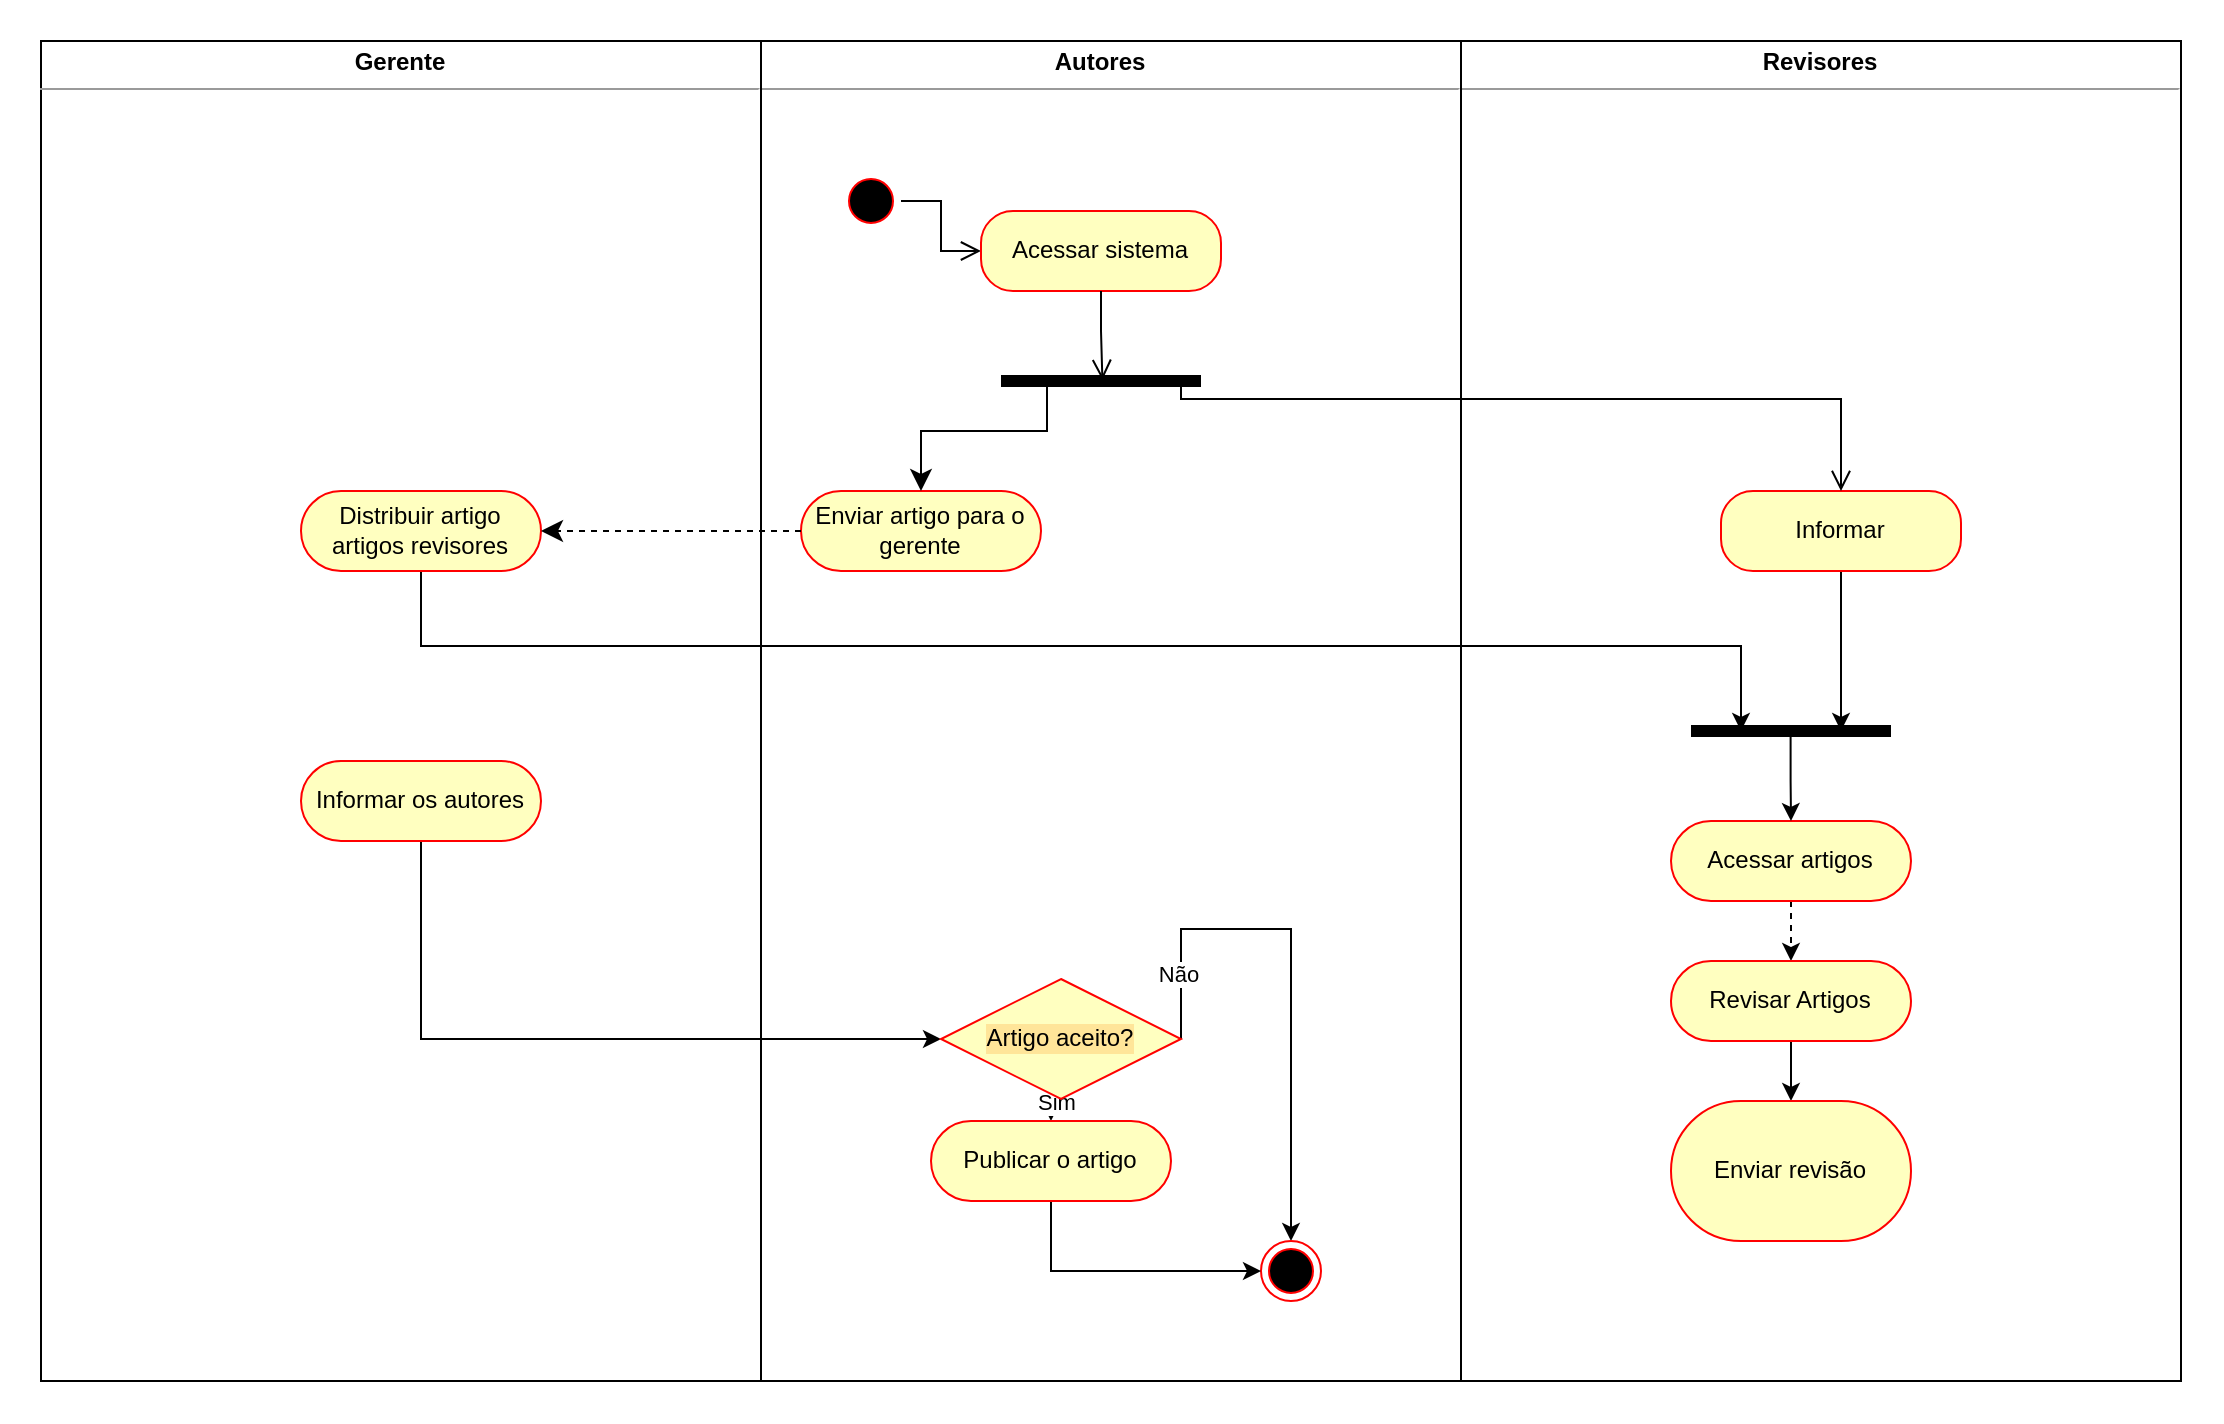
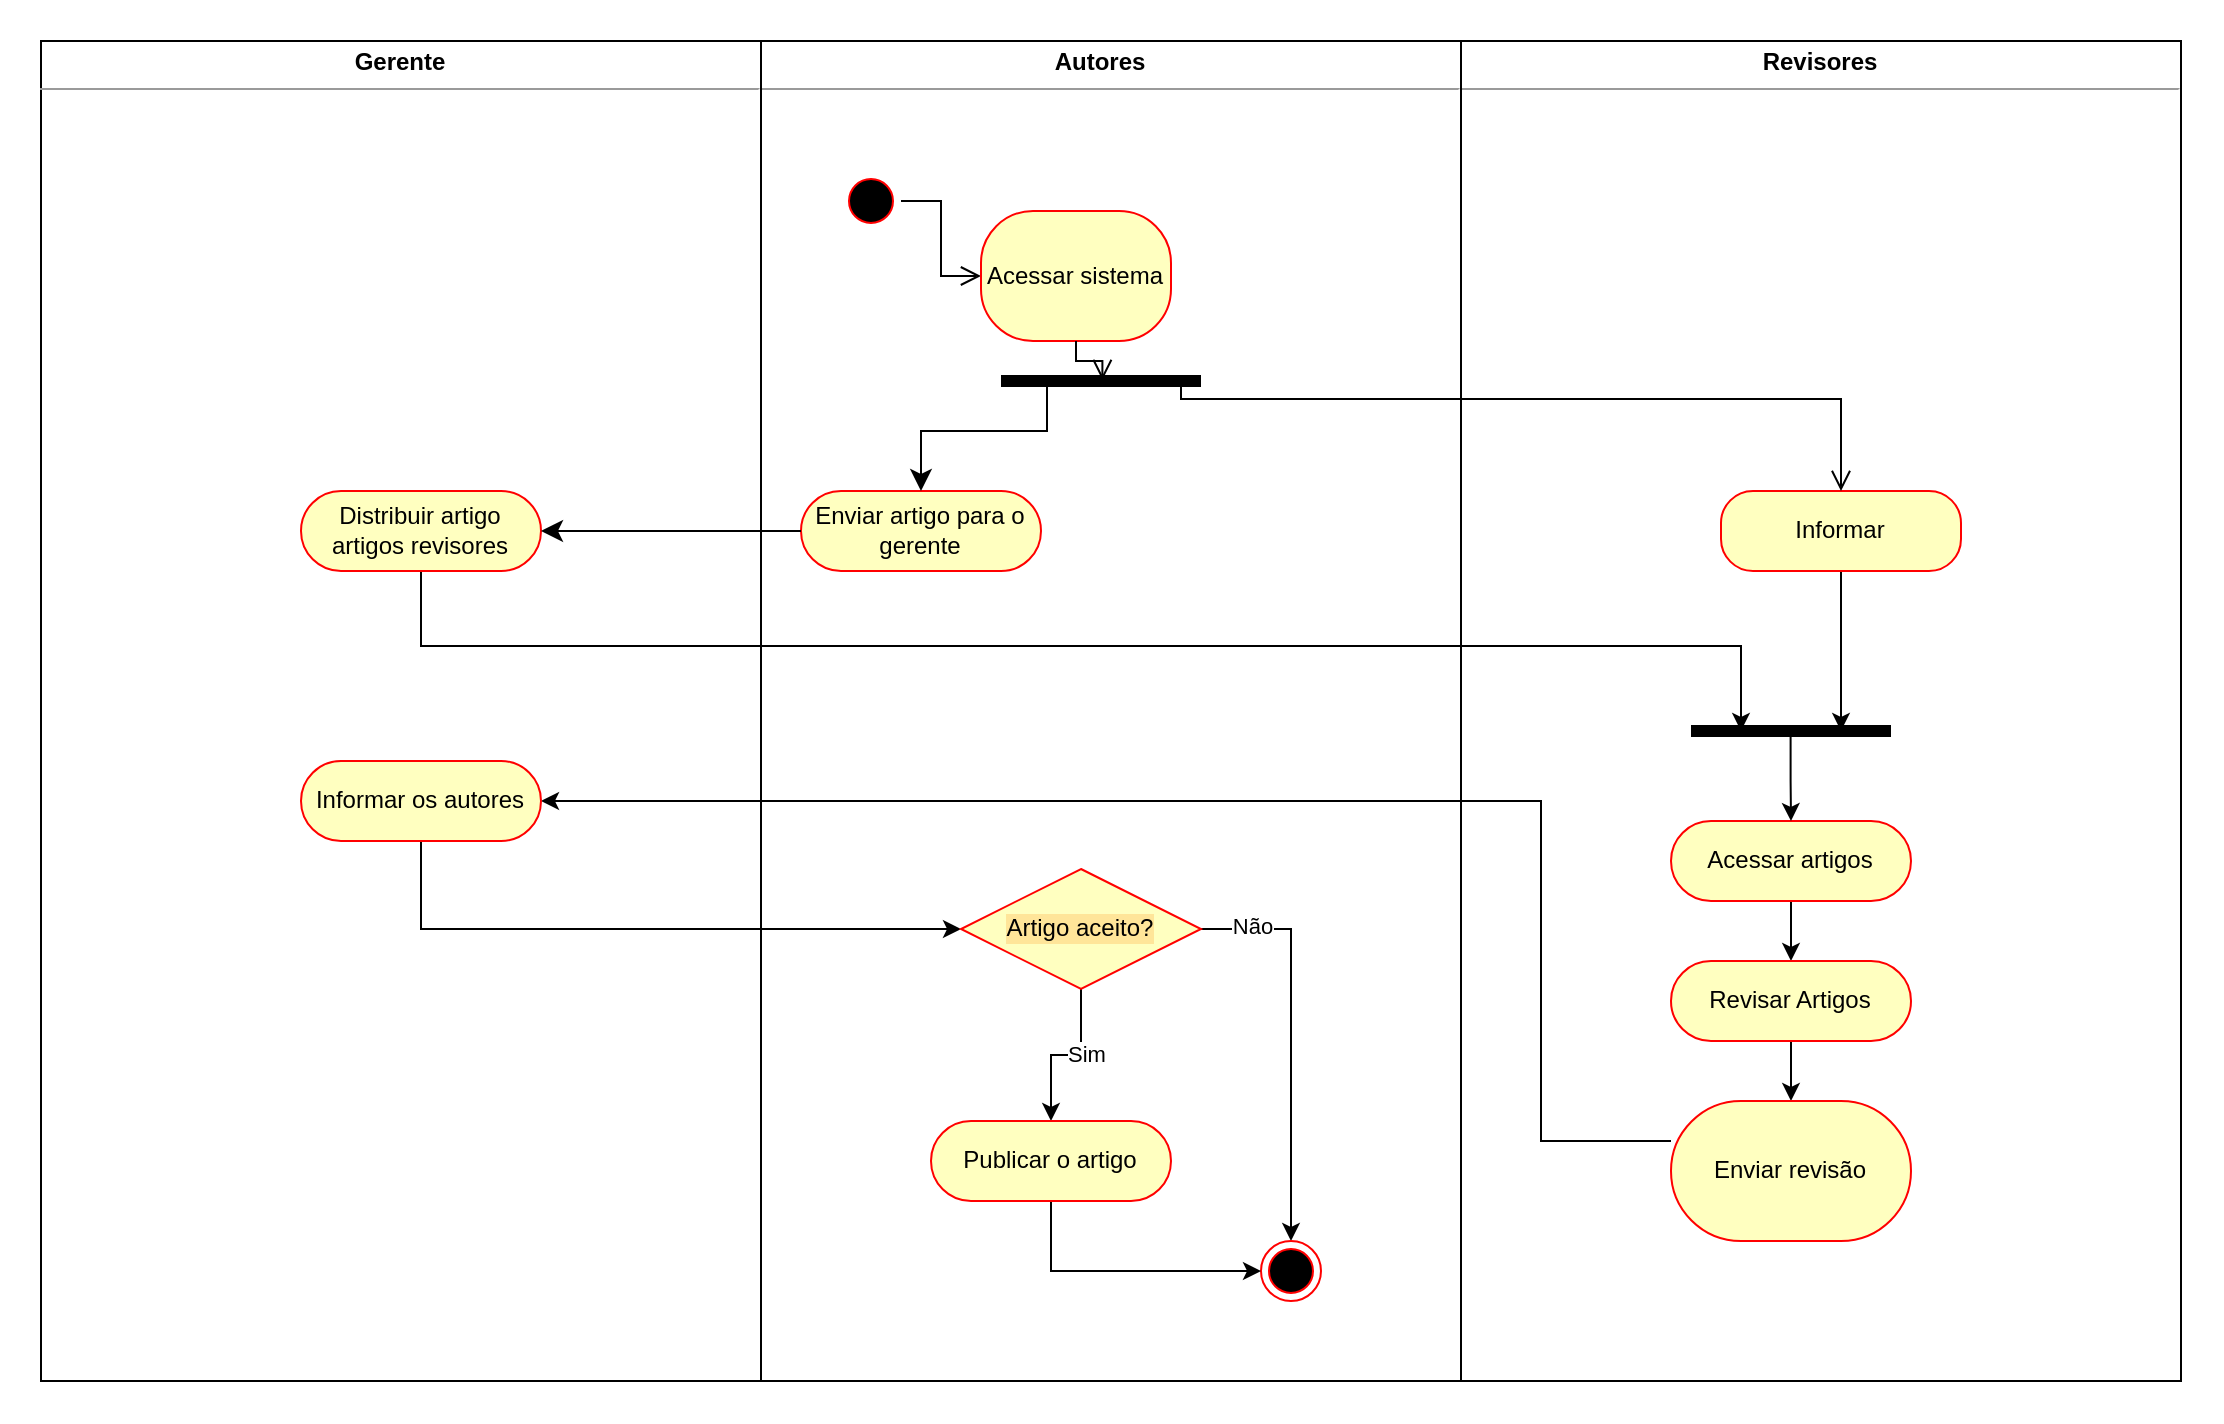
- <mxCell id="6" value="Acessar sistema" style="rounded=1;whiteSpace=wrap;html=1;arcSize=40;fontColor=#000000;fillColor=#ffffc0;strokeColor=#ff0000;" vertex="1" parent="1"><mxGeometry x="490" y="105" width="120" height="40" as="geometry" /></mxCell>
+ <mxCell id="6" value="Acessar sistema" style="rounded=1;whiteSpace=wrap;html=1;arcSize=40;fontColor=#000000;fillColor=#ffffc0;strokeColor=#ff0000;" vertex="1" parent="1"><mxGeometry x="490" y="105" width="95" height="65" as="geometry" /></mxCell>
- <mxCell id="17" value="" style="edgeStyle=orthogonalEdgeStyle;html=1;verticalAlign=bottom;endArrow=classic;endSize=8;strokeColor=#000000;rounded=0;exitX=0;exitY=0.5;exitDx=0;exitDy=0;entryX=1;entryY=0.5;entryDx=0;entryDy=0;endFill=1;dashed=1;" edge="1" parent="1" source="9" target="16"><mxGeometry relative="1" as="geometry"><mxPoint x="220" y="185" as="targetPoint" /><mxPoint x="288" y="130" as="sourcePoint" /><Array as="points"><mxPoint x="288" y="265" /><mxPoint x="288" y="265" /></Array></mxGeometry></mxCell>
+ <mxCell id="17" value="" style="edgeStyle=orthogonalEdgeStyle;html=1;verticalAlign=bottom;endArrow=classic;endSize=8;strokeColor=#000000;rounded=0;exitX=0;exitY=0.5;exitDx=0;exitDy=0;entryX=1;entryY=0.5;entryDx=0;entryDy=0;endFill=1;" edge="1" parent="1" source="9" target="16"><mxGeometry relative="1" as="geometry"><mxPoint x="220" y="185" as="targetPoint" /><mxPoint x="288" y="130" as="sourcePoint" /><Array as="points"><mxPoint x="288" y="265" /><mxPoint x="288" y="265" /></Array></mxGeometry></mxCell>
+ <mxCell id="24" value="" style="edgeStyle=orthogonalEdgeStyle;rounded=0;orthogonalLoop=1;jettySize=auto;html=1;endArrow=classic;endFill=1;strokeColor=#000000;entryX=1;entryY=0.5;entryDx=0;entryDy=0;" edge="1" parent="1" source="25" target="27"><mxGeometry relative="1" as="geometry"><Array as="points"><mxPoint x="770" y="570" /><mxPoint x="770" y="400" /></Array></mxGeometry></mxCell>
- <mxCell id="18" style="edgeStyle=orthogonalEdgeStyle;rounded=0;orthogonalLoop=1;jettySize=auto;html=1;exitX=0.5;exitY=1;exitDx=0;exitDy=0;entryX=0.5;entryY=0;entryDx=0;entryDy=0;strokeColor=#000000;dashed=1;" edge="1" parent="1" source="19" target="23"><mxGeometry relative="1" as="geometry" /></mxCell>
+ <mxCell id="18" style="edgeStyle=orthogonalEdgeStyle;rounded=0;orthogonalLoop=1;jettySize=auto;html=1;exitX=0.5;exitY=1;exitDx=0;exitDy=0;entryX=0.5;entryY=0;entryDx=0;entryDy=0;strokeColor=#000000;" edge="1" parent="1" source="19" target="23"><mxGeometry relative="1" as="geometry" /></mxCell>
- <mxCell id="32" value="Artigo aceito?" style="rhombus;whiteSpace=wrap;html=1;fillColor=#ffffc0;strokeColor=#ff0000;labelBackgroundColor=#FFE599;" vertex="1" parent="1"><mxGeometry x="470" y="489" width="120" height="60" as="geometry" /></mxCell>
+ <mxCell id="32" value="Artigo aceito?" style="rhombus;whiteSpace=wrap;html=1;fillColor=#ffffc0;strokeColor=#ff0000;labelBackgroundColor=#FFE599;" vertex="1" parent="1"><mxGeometry x="480" y="434" width="120" height="60" as="geometry" /></mxCell>
